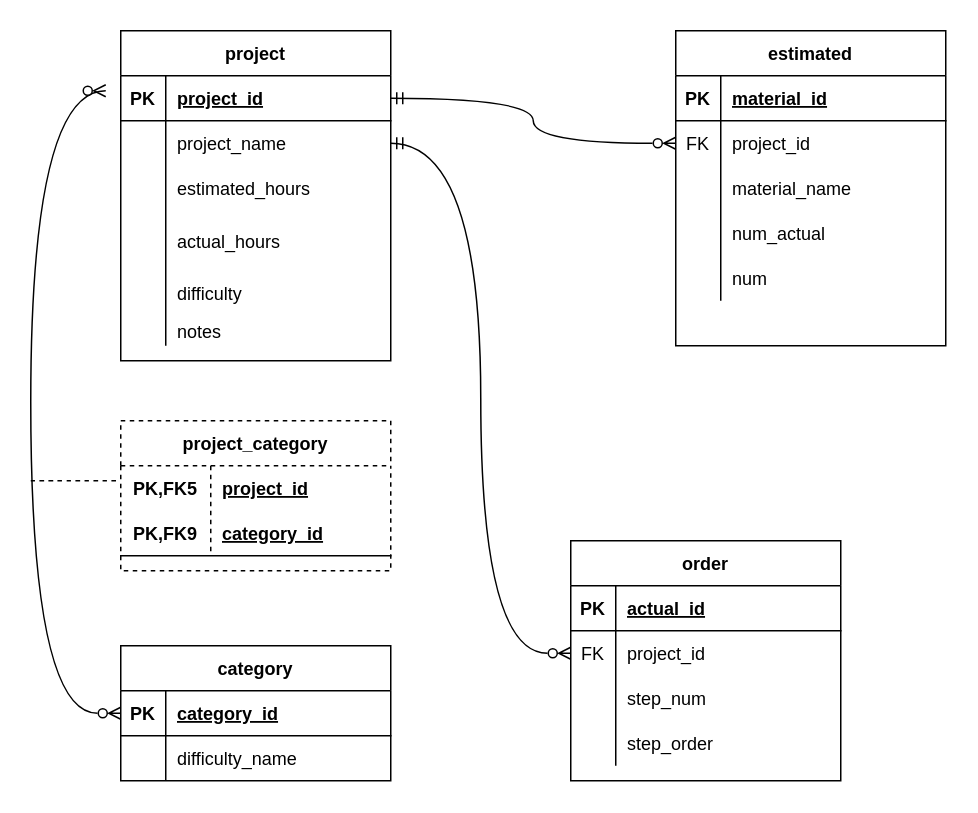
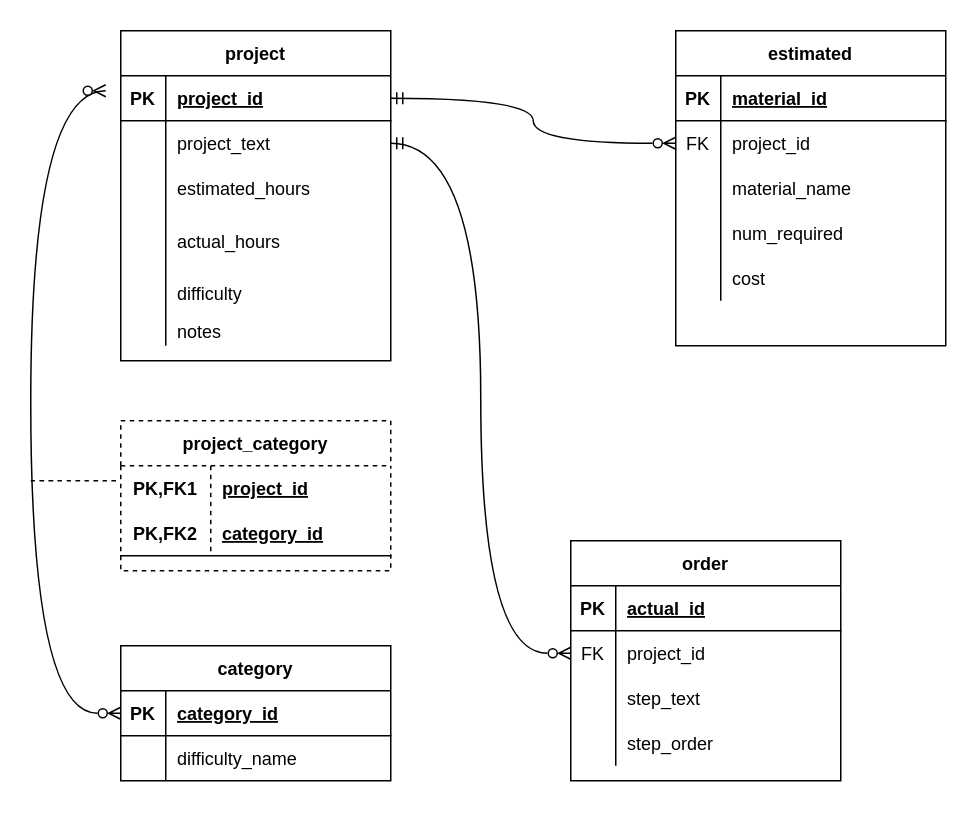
- <mxCell id="8" value="project_name" style="shape=partialRectangle;connectable=0;fillColor=none;top=0;left=0;bottom=0;right=0;align=left;spacingLeft=6;overflow=hidden;" vertex="1" parent="6"><mxGeometry x="30" width="150" height="30" as="geometry"><mxRectangle width="150" height="30" as="alternateBounds" /></mxGeometry></mxCell>
+ <mxCell id="8" value="project_text" style="shape=partialRectangle;connectable=0;fillColor=none;top=0;left=0;bottom=0;right=0;align=left;spacingLeft=6;overflow=hidden;" vertex="1" parent="6"><mxGeometry x="30" width="150" height="30" as="geometry"><mxRectangle width="150" height="30" as="alternateBounds" /></mxGeometry></mxCell>
- <mxCell id="33" value="num_actual" style="shape=partialRectangle;connectable=0;fillColor=none;top=0;left=0;bottom=0;right=0;align=left;spacingLeft=6;overflow=hidden;" vertex="1" parent="31"><mxGeometry x="30" width="150" height="30" as="geometry"><mxRectangle width="150" height="30" as="alternateBounds" /></mxGeometry></mxCell>
+ <mxCell id="33" value="num_required" style="shape=partialRectangle;connectable=0;fillColor=none;top=0;left=0;bottom=0;right=0;align=left;spacingLeft=6;overflow=hidden;" vertex="1" parent="31"><mxGeometry x="30" width="150" height="30" as="geometry"><mxRectangle width="150" height="30" as="alternateBounds" /></mxGeometry></mxCell>
- <mxCell id="36" value="num" style="shape=partialRectangle;connectable=0;fillColor=none;top=0;left=0;bottom=0;right=0;align=left;spacingLeft=6;overflow=hidden;" vertex="1" parent="34"><mxGeometry x="30" width="150" height="30" as="geometry"><mxRectangle width="150" height="30" as="alternateBounds" /></mxGeometry></mxCell>
+ <mxCell id="36" value="cost" style="shape=partialRectangle;connectable=0;fillColor=none;top=0;left=0;bottom=0;right=0;align=left;spacingLeft=6;overflow=hidden;" vertex="1" parent="34"><mxGeometry x="30" width="150" height="30" as="geometry"><mxRectangle width="150" height="30" as="alternateBounds" /></mxGeometry></mxCell>
- <mxCell id="59" value="PK,FK5" style="shape=partialRectangle;connectable=0;fillColor=none;top=0;left=0;bottom=0;right=0;fontStyle=1;overflow=hidden;" vertex="1" parent="58"><mxGeometry width="60" height="30" as="geometry"><mxRectangle width="60" height="30" as="alternateBounds" /></mxGeometry></mxCell>
+ <mxCell id="59" value="PK,FK1" style="shape=partialRectangle;connectable=0;fillColor=none;top=0;left=0;bottom=0;right=0;fontStyle=1;overflow=hidden;" vertex="1" parent="58"><mxGeometry width="60" height="30" as="geometry"><mxRectangle width="60" height="30" as="alternateBounds" /></mxGeometry></mxCell>
- <mxCell id="62" value="PK,FK9" style="shape=partialRectangle;connectable=0;fillColor=none;top=0;left=0;bottom=0;right=0;fontStyle=1;overflow=hidden;" vertex="1" parent="61"><mxGeometry width="60" height="30" as="geometry"><mxRectangle width="60" height="30" as="alternateBounds" /></mxGeometry></mxCell>
+ <mxCell id="62" value="PK,FK2" style="shape=partialRectangle;connectable=0;fillColor=none;top=0;left=0;bottom=0;right=0;fontStyle=1;overflow=hidden;" vertex="1" parent="61"><mxGeometry width="60" height="30" as="geometry"><mxRectangle width="60" height="30" as="alternateBounds" /></mxGeometry></mxCell>
- <mxCell id="46" value="step_num" style="shape=partialRectangle;connectable=0;fillColor=none;top=0;left=0;bottom=0;right=0;align=left;spacingLeft=6;overflow=hidden;" vertex="1" parent="44"><mxGeometry x="30" width="150" height="30" as="geometry"><mxRectangle width="150" height="30" as="alternateBounds" /></mxGeometry></mxCell>
+ <mxCell id="46" value="step_text" style="shape=partialRectangle;connectable=0;fillColor=none;top=0;left=0;bottom=0;right=0;align=left;spacingLeft=6;overflow=hidden;" vertex="1" parent="44"><mxGeometry x="30" width="150" height="30" as="geometry"><mxRectangle width="150" height="30" as="alternateBounds" /></mxGeometry></mxCell>
